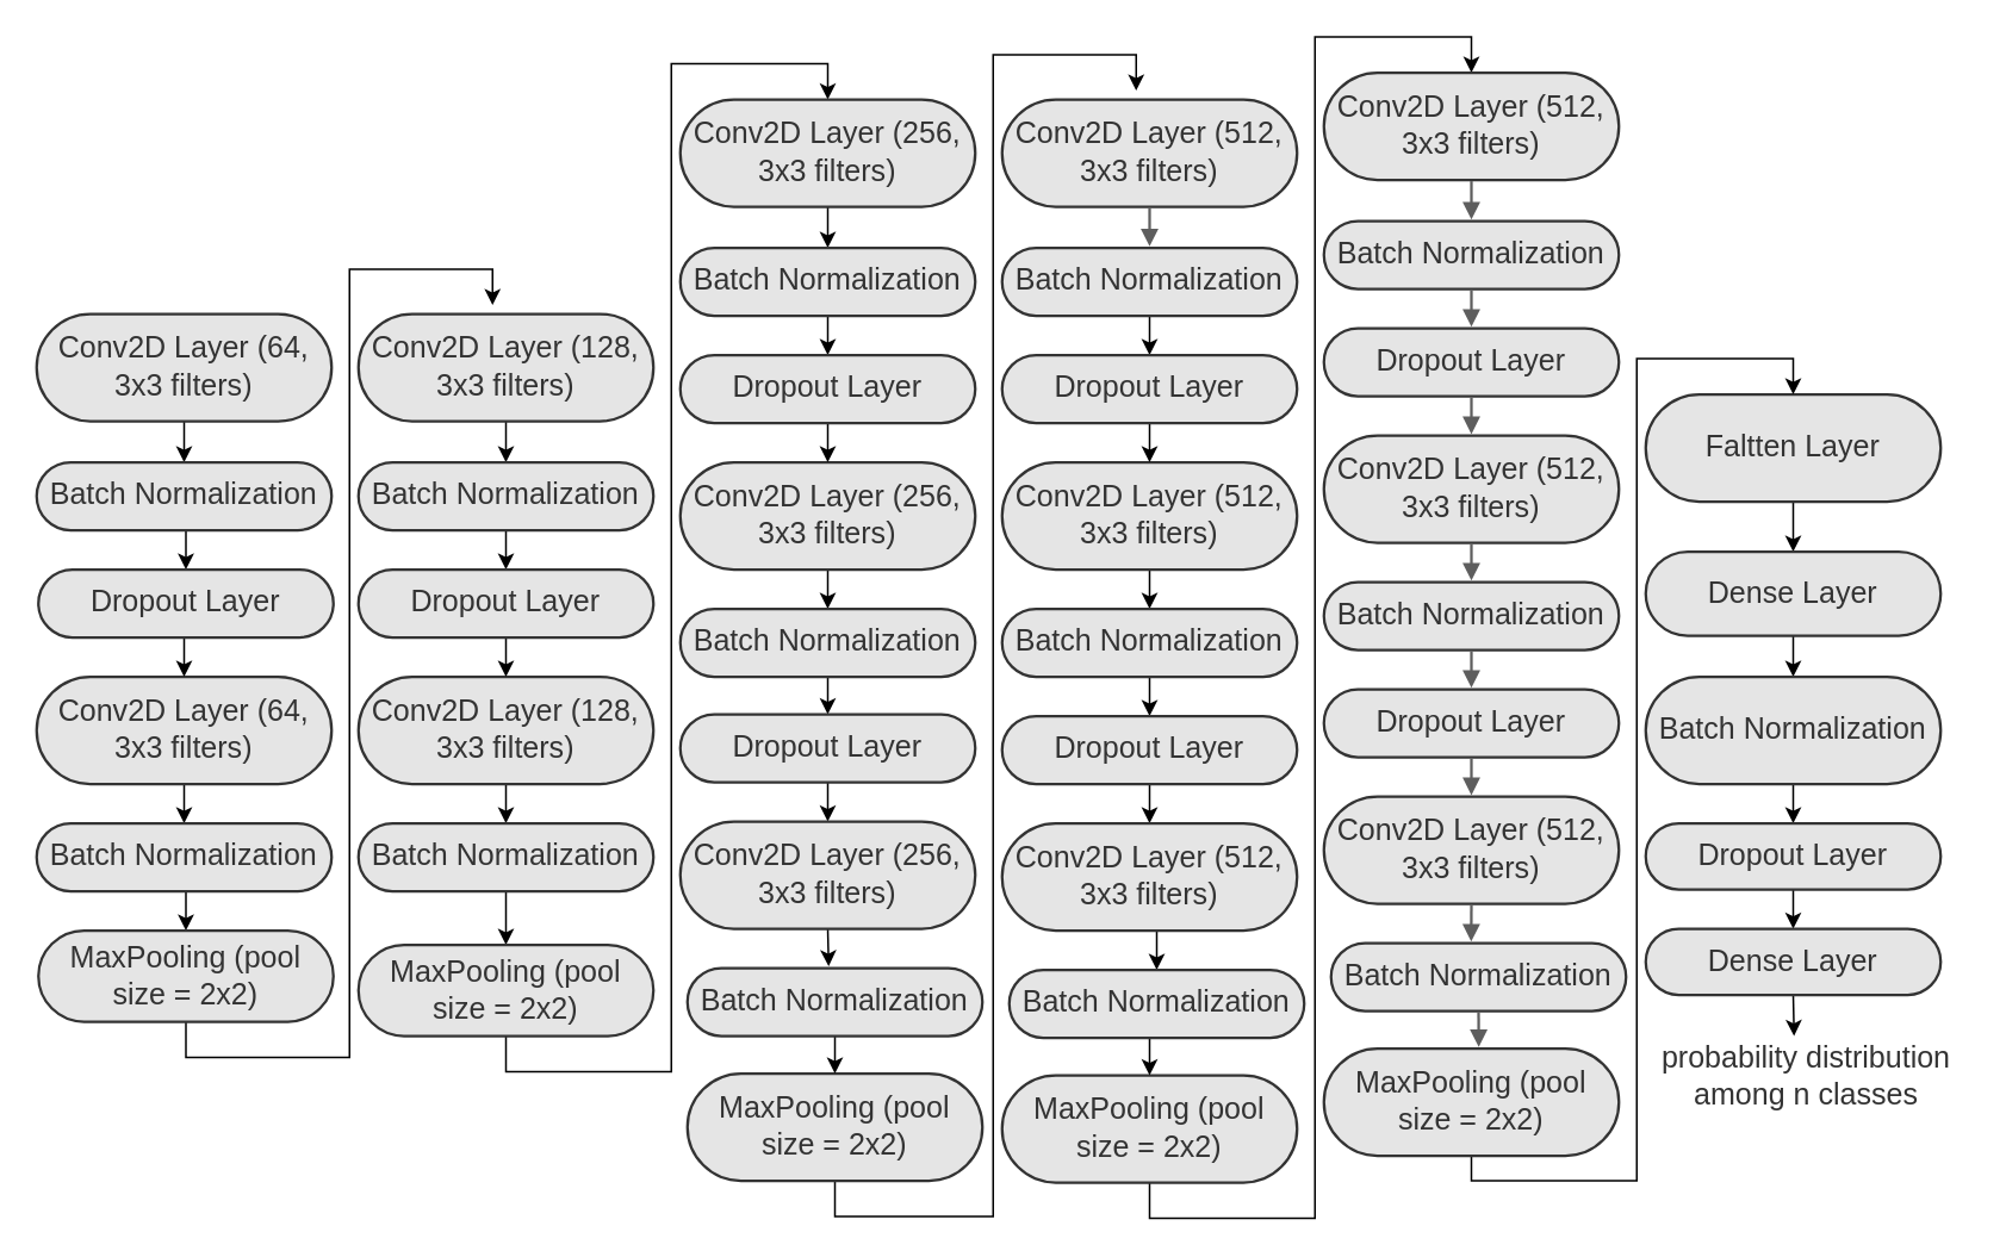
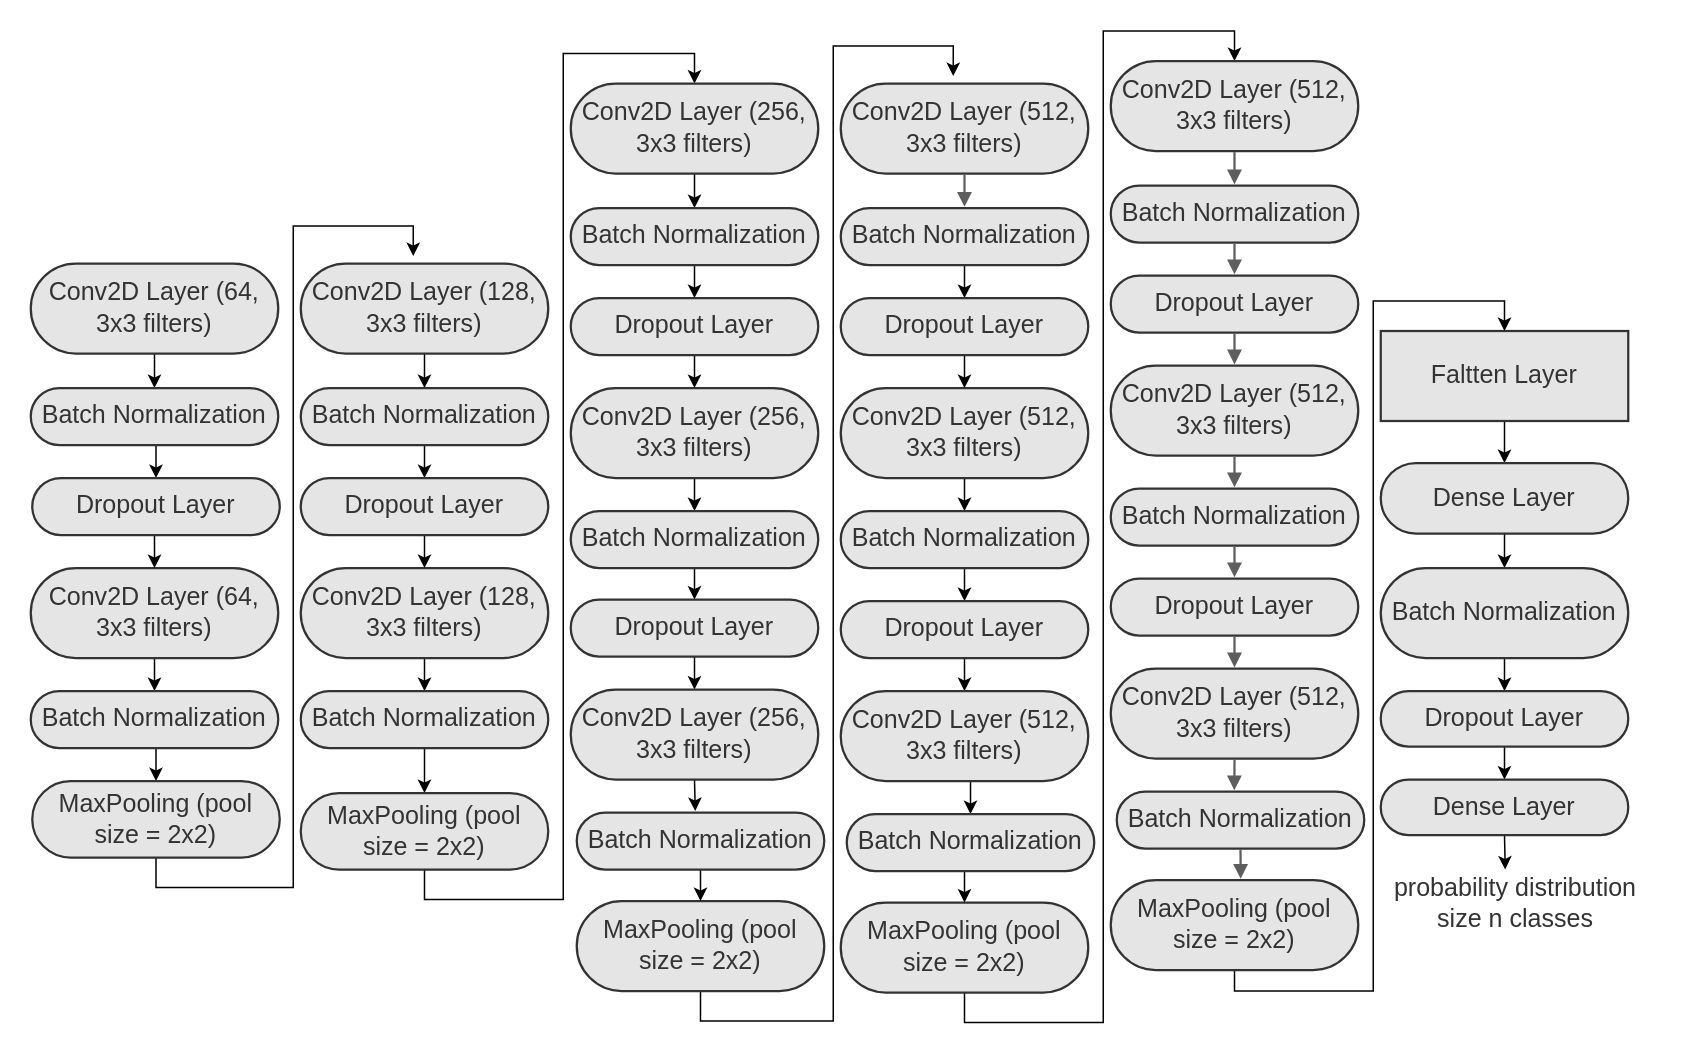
- <mxCell id="63" value="Faltten Layer" style="html=1;overflow=block;blockSpacing=1;whiteSpace=wrap;rounded=1;arcSize=50;whiteSpace=wrap;fontSize=16.7;fontColor=#333333;spacing=3.8;strokeColor=#333333;strokeOpacity=100;fillOpacity=100;fillColor=#e5e5e5;strokeWidth=1.5;" vertex="1" parent="1"><mxGeometry x="920" y="220" width="165" height="60" as="geometry" /></mxCell>
+ <mxCell id="63" value="Faltten Layer" style="html=1;overflow=block;blockSpacing=1;whiteSpace=wrap;arcSize=50;whiteSpace=wrap;fontSize=16.7;fontColor=#333333;spacing=3.8;strokeColor=#333333;strokeOpacity=100;fillOpacity=100;fillColor=#e5e5e5;strokeWidth=1.5;rounded=0;" vertex="1" parent="1"><mxGeometry x="920" y="220" width="165" height="60" as="geometry" /></mxCell>
- <mxCell id="61" value="probability distribution among n classes" style="html=1;overflow=block;blockSpacing=1;whiteSpace=wrap;strokeColor=none;fillColor=none;whiteSpace=wrap;fontSize=16.7;fontColor=#333333;spacing=0;strokeWidth=1.5;" vertex="1" parent="1"><mxGeometry x="920" y="579" width="180" height="45" as="geometry" /></mxCell>
+ <mxCell id="61" value="probability distribution size n classes" style="html=1;overflow=block;blockSpacing=1;whiteSpace=wrap;strokeColor=none;fillColor=none;whiteSpace=wrap;fontSize=16.7;fontColor=#333333;spacing=0;strokeWidth=1.5;" vertex="1" parent="1"><mxGeometry x="920" y="579" width="180" height="45" as="geometry" /></mxCell>
